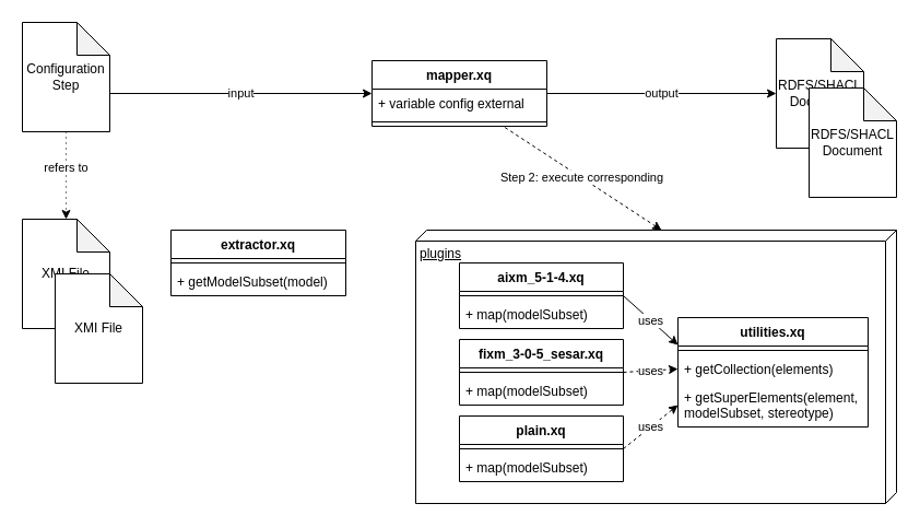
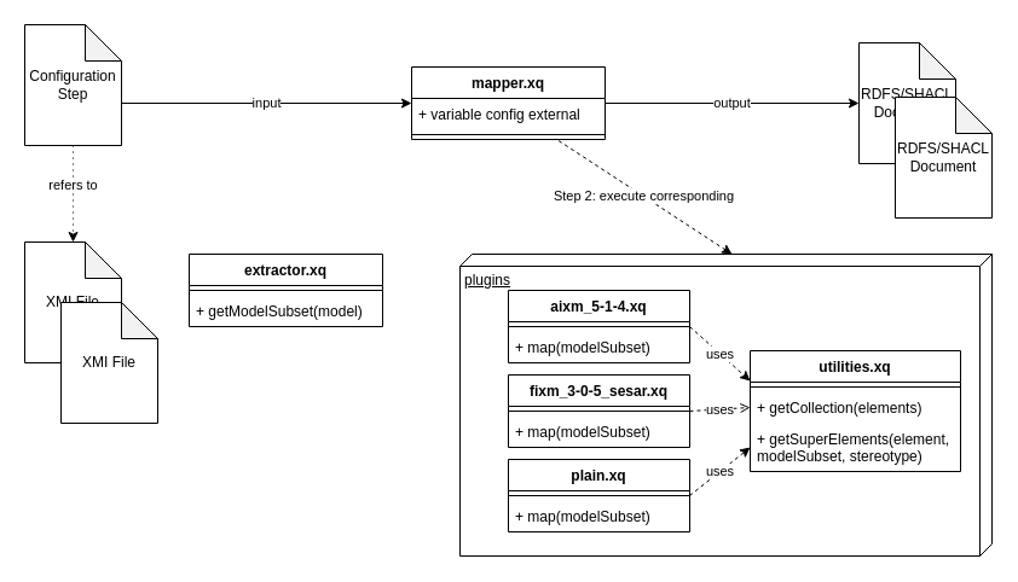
- <mxCell id="15" value="uses" style="endArrow=classic;html=1;dashed=0;entryX=0;entryY=0.25;entryDx=0;entryDy=0;exitX=1;exitY=0.5;exitDx=0;exitDy=0;" edge="1" parent="1" source="18" target="27"><mxGeometry width="50" height="50" relative="1" as="geometry"><mxPoint x="344" y="115" as="sourcePoint" /><mxPoint x="240" y="220" as="targetPoint" /></mxGeometry></mxCell>
+ <mxCell id="15" value="uses" style="endArrow=classic;html=1;dashed=1;entryX=0;entryY=0.25;entryDx=0;entryDy=0;exitX=1;exitY=0.5;exitDx=0;exitDy=0;" edge="1" parent="1" source="18" target="27"><mxGeometry width="50" height="50" relative="1" as="geometry"><mxPoint x="344" y="115" as="sourcePoint" /><mxPoint x="240" y="220" as="targetPoint" /></mxGeometry></mxCell>
- <mxCell id="16" value="uses" style="endArrow=classic;html=1;dashed=1;entryX=0;entryY=0.5;entryDx=0;entryDy=0;exitX=1;exitY=0.5;exitDx=0;exitDy=0;" edge="1" parent="1" source="21" target="29"><mxGeometry width="50" height="50" relative="1" as="geometry"><mxPoint x="590" y="280" as="sourcePoint" /><mxPoint x="690" y="347" as="targetPoint" /></mxGeometry></mxCell>
+ <mxCell id="16" value="uses" style="endArrow=open;html=1;dashed=1;entryX=0;entryY=0.5;entryDx=0;entryDy=0;exitX=1;exitY=0.5;exitDx=0;exitDy=0;" edge="1" parent="1" source="21" target="29"><mxGeometry width="50" height="50" relative="1" as="geometry"><mxPoint x="590" y="280" as="sourcePoint" /><mxPoint x="690" y="347" as="targetPoint" /></mxGeometry></mxCell>
